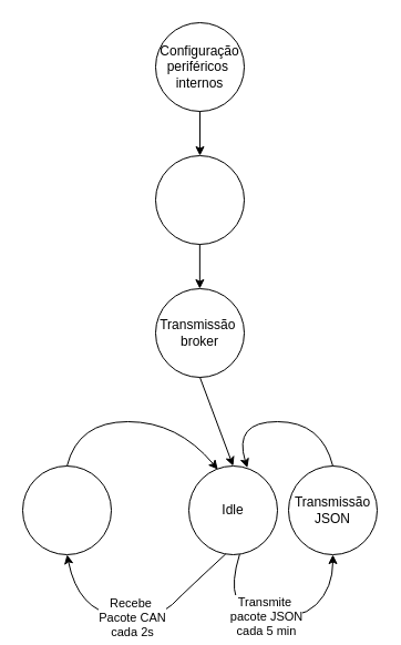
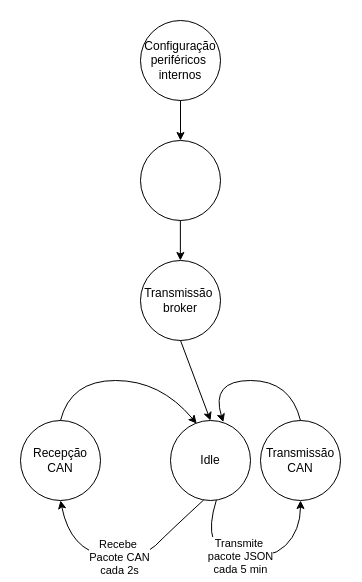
+ <mxCell id="10" value="Recepção&lt;div&gt;CAN&lt;/div&gt;" style="text;html=1;whiteSpace=wrap;strokeColor=none;fillColor=none;align=center;verticalAlign=middle;rounded=0;" vertex="1" parent="1"><mxGeometry x="30" y="445" width="60" height="30" as="geometry" /></mxCell>
- <mxCell id="11" value="Transmissão&lt;div&gt;JSON&lt;/div&gt;" style="text;html=1;whiteSpace=wrap;strokeColor=none;fillColor=none;align=center;verticalAlign=middle;rounded=0;" vertex="1" parent="1"><mxGeometry x="270" y="445" width="60" height="30" as="geometry" /></mxCell>
+ <mxCell id="11" value="Transmissão&lt;div&gt;CAN&lt;/div&gt;" style="text;html=1;whiteSpace=wrap;strokeColor=none;fillColor=none;align=center;verticalAlign=middle;rounded=0;" vertex="1" parent="1"><mxGeometry x="270" y="445" width="60" height="30" as="geometry" /></mxCell>
